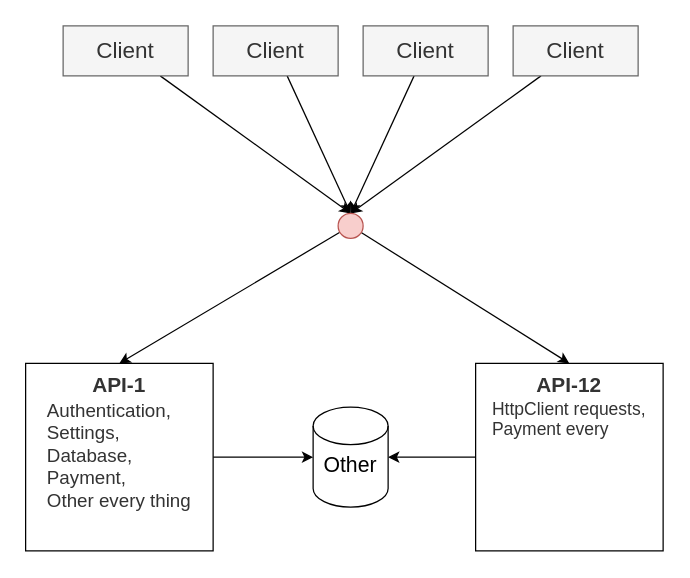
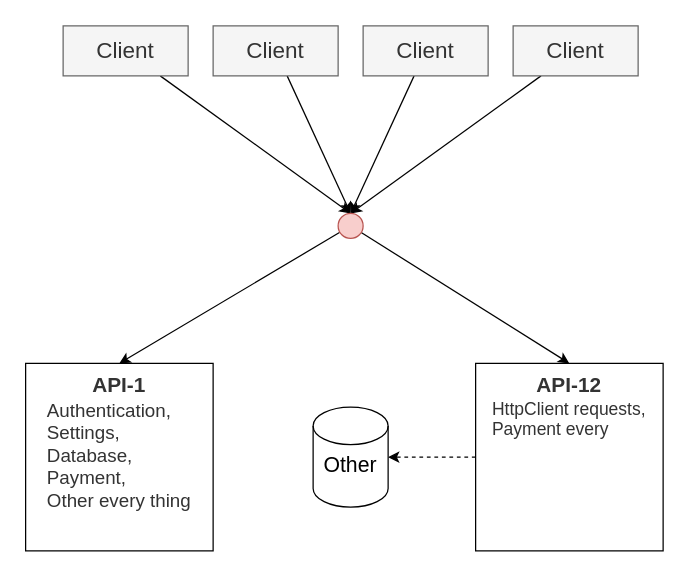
- <mxCell id="13" style="edgeStyle=none;rounded=0;orthogonalLoop=1;jettySize=auto;html=1;entryX=0;entryY=0.5;entryDx=0;entryDy=0;entryPerimeter=0;fontSize=17;" edge="1" parent="1" source="14" target="17"><mxGeometry relative="1" as="geometry" /></mxCell>
- <mxCell id="15" style="edgeStyle=none;rounded=0;orthogonalLoop=1;jettySize=auto;html=1;entryX=1;entryY=0.5;entryDx=0;entryDy=0;entryPerimeter=0;fontSize=17;" edge="1" parent="1" source="16" target="17"><mxGeometry relative="1" as="geometry" /></mxCell>
+ <mxCell id="15" style="edgeStyle=none;rounded=0;orthogonalLoop=1;jettySize=auto;html=1;entryX=1;entryY=0.5;entryDx=0;entryDy=0;entryPerimeter=0;fontSize=17;dashed=1;" edge="1" parent="1" source="16" target="17"><mxGeometry relative="1" as="geometry" /></mxCell>
